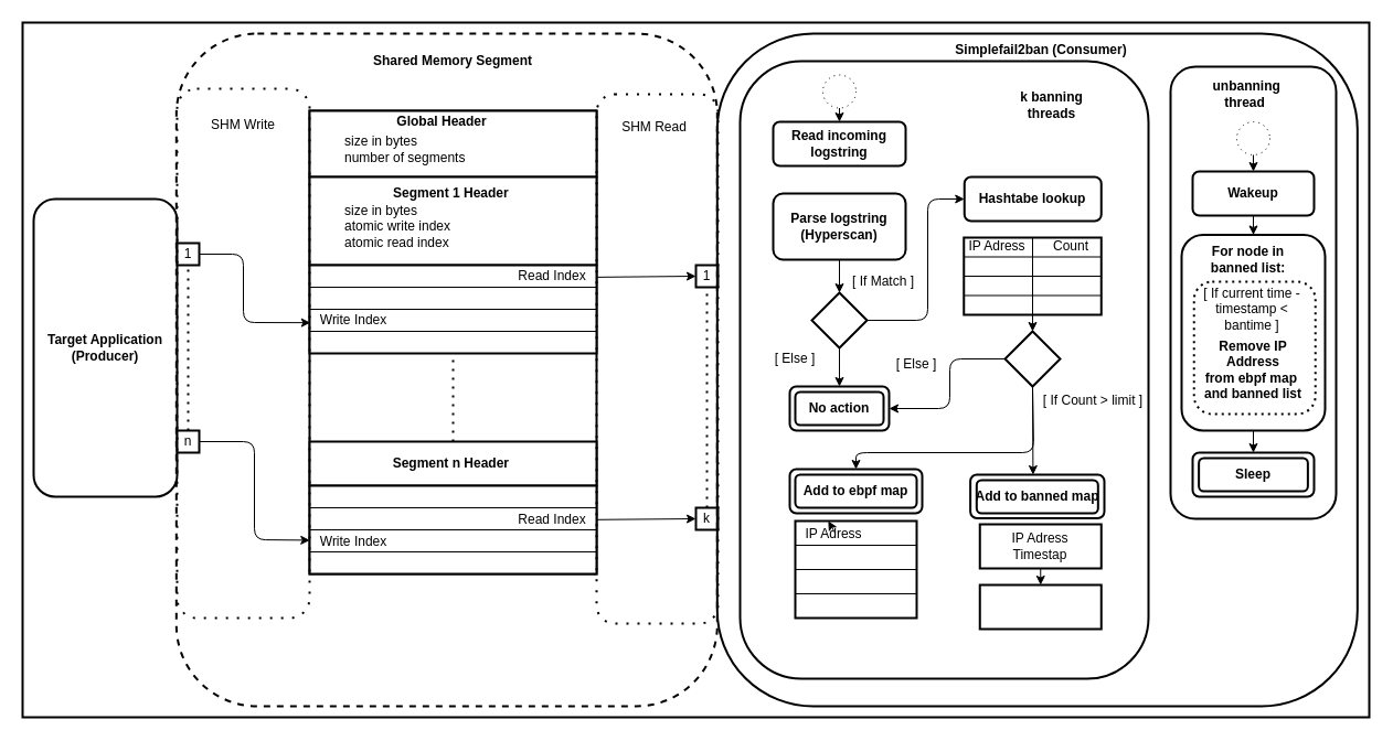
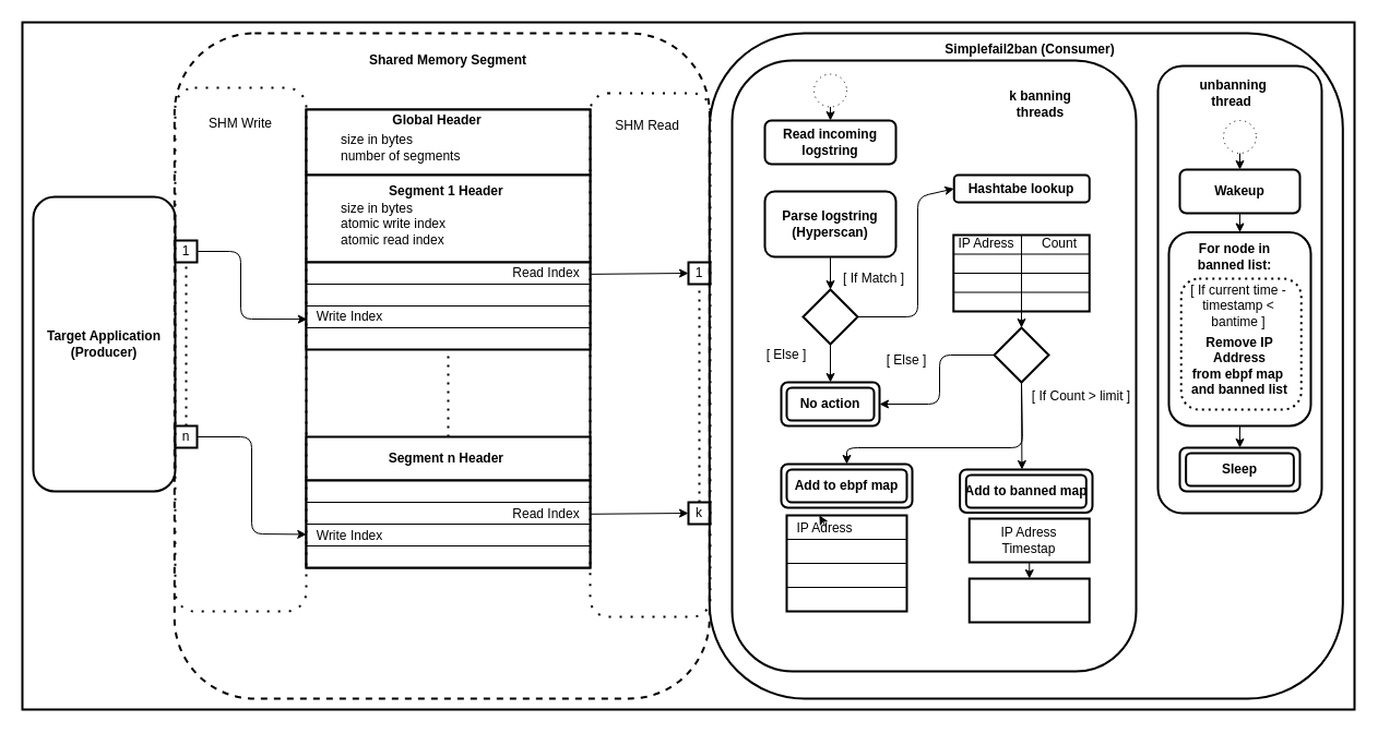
- <mxCell id="77" value="&lt;b&gt;Hashtabe lookup&lt;/b&gt;" style="rounded=1;whiteSpace=wrap;html=1;fontColor=#000000;fillColor=none;strokeColor=#000000;strokeWidth=2;" vertex="1" parent="1"><mxGeometry x="873.25" y="160" width="124" height="40" as="geometry" /></mxCell>
+ <mxCell id="77" value="&lt;b&gt;Hashtabe lookup&lt;/b&gt;" style="rounded=1;whiteSpace=wrap;html=1;fontColor=#000000;fillColor=none;strokeColor=#000000;strokeWidth=2;" vertex="1" parent="1"><mxGeometry x="873.25" y="160" width="124" height="25" as="geometry" /></mxCell>
